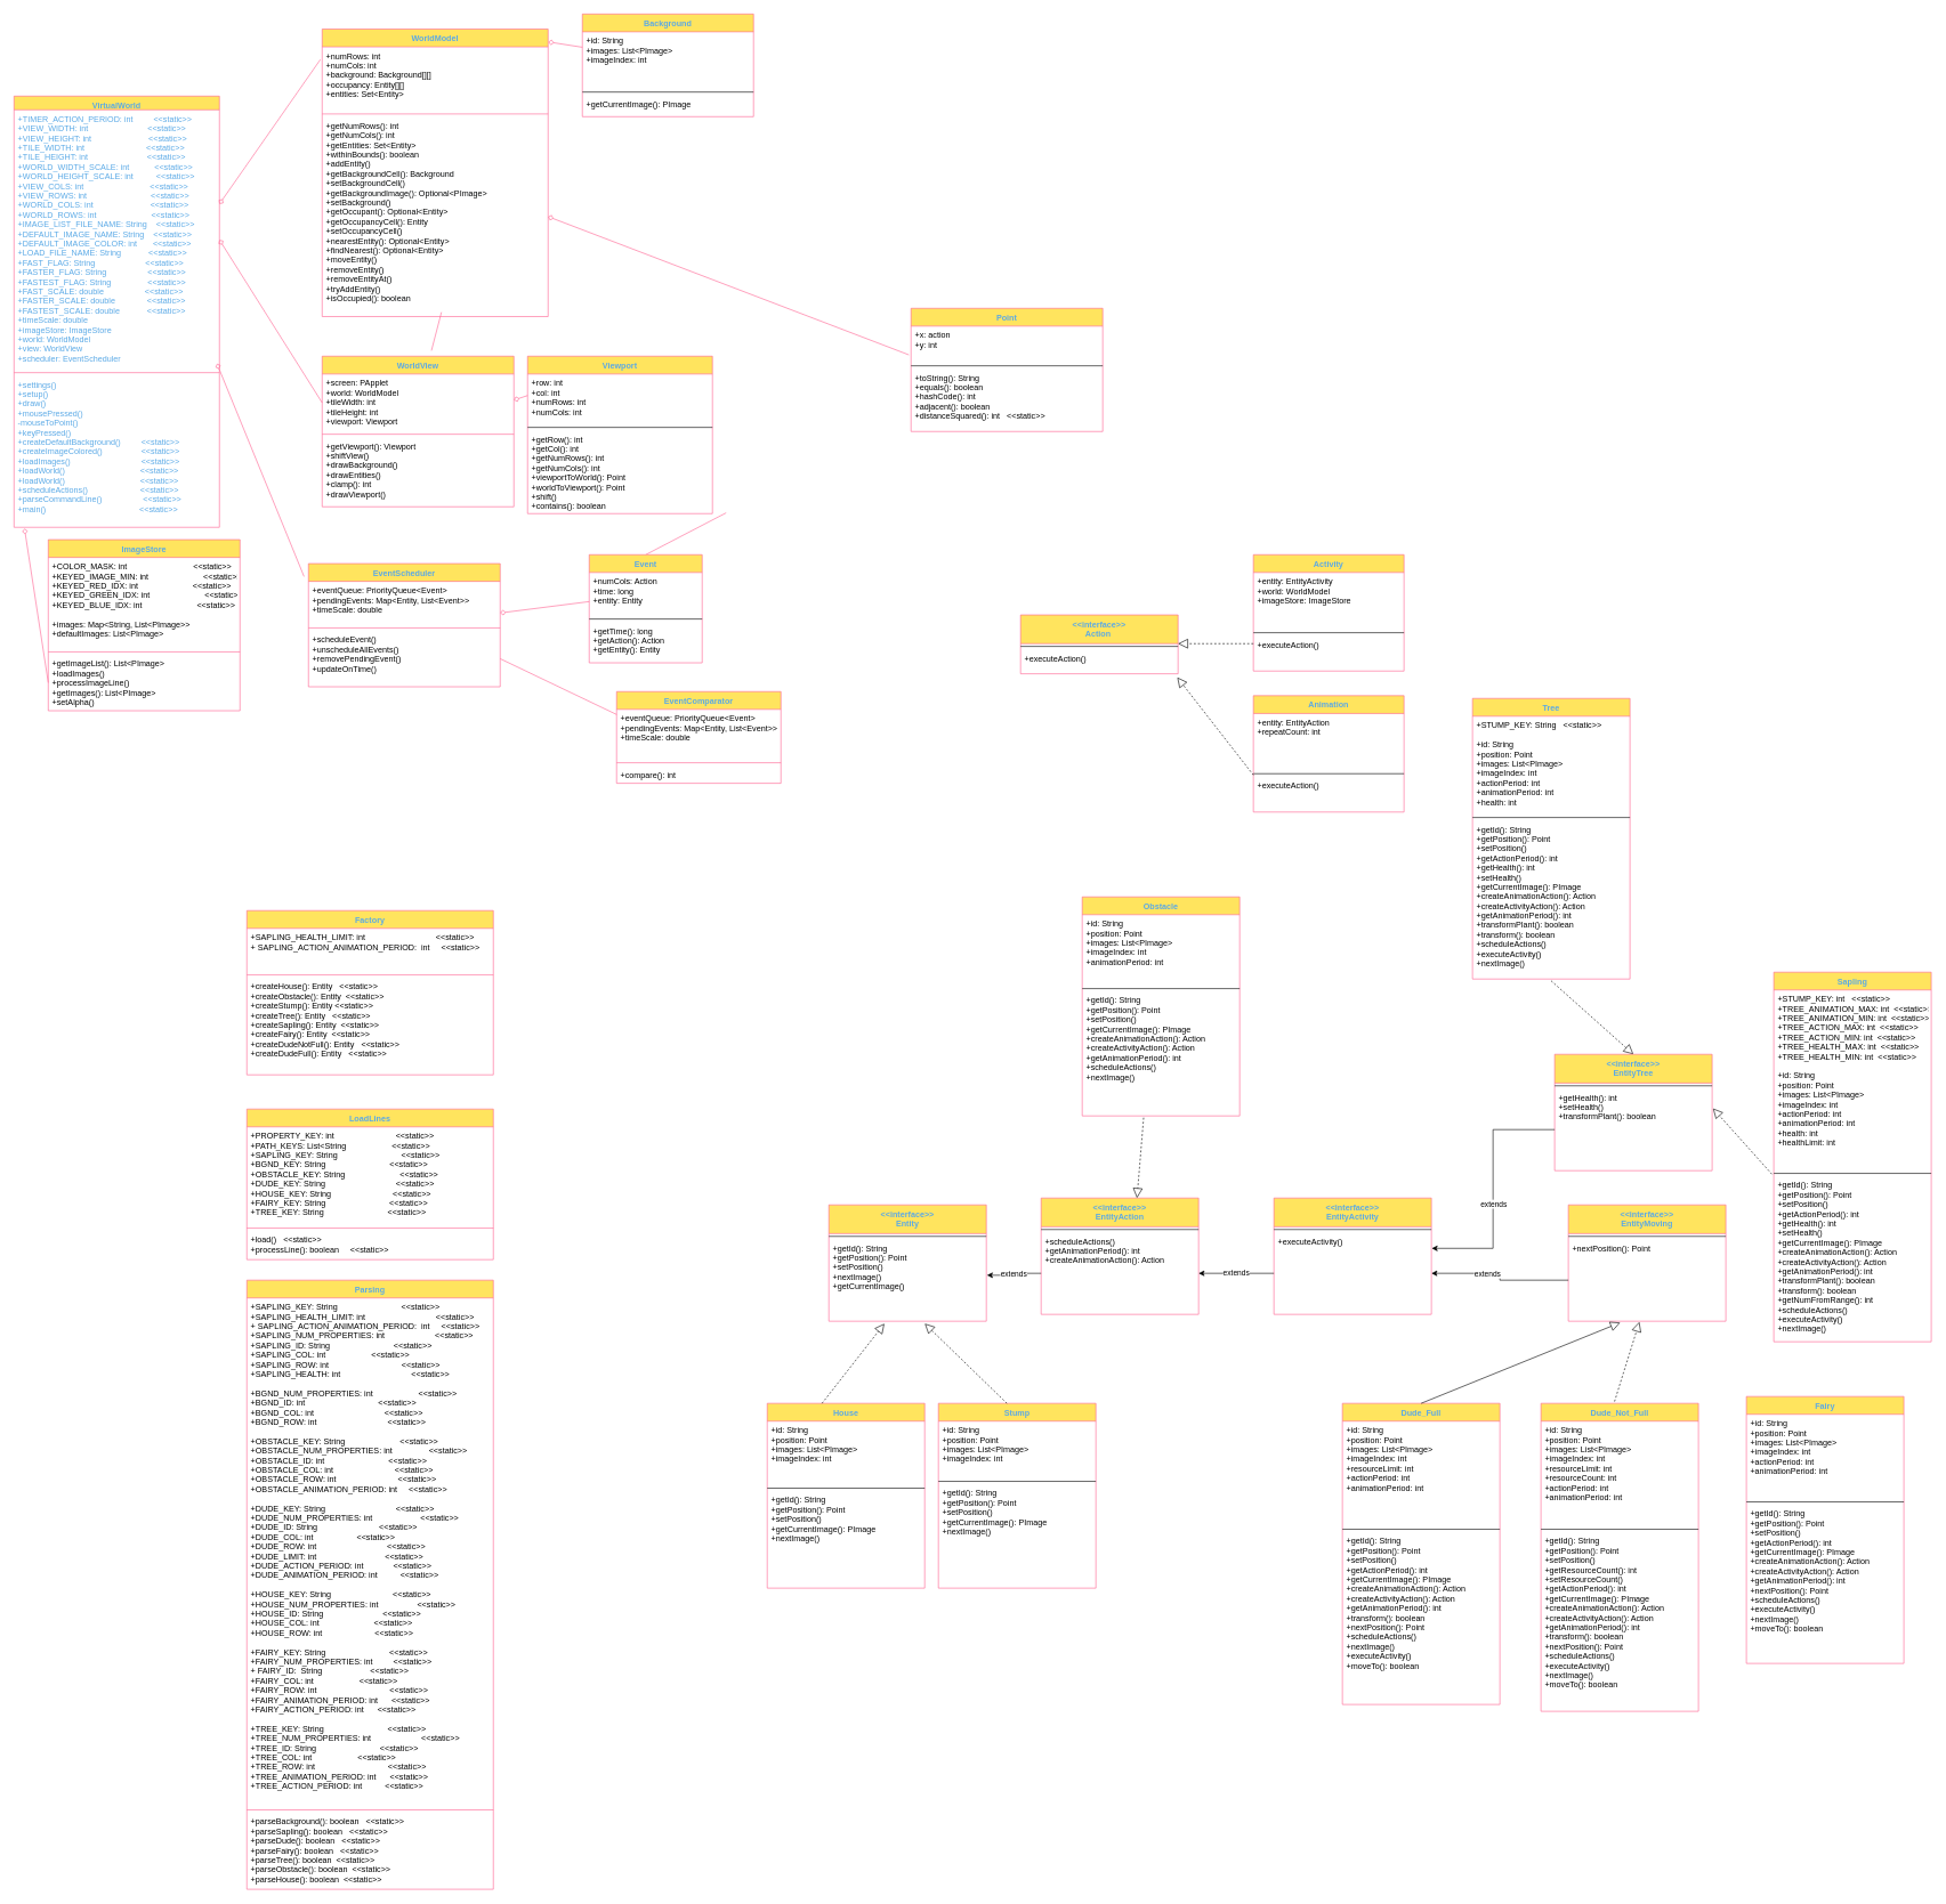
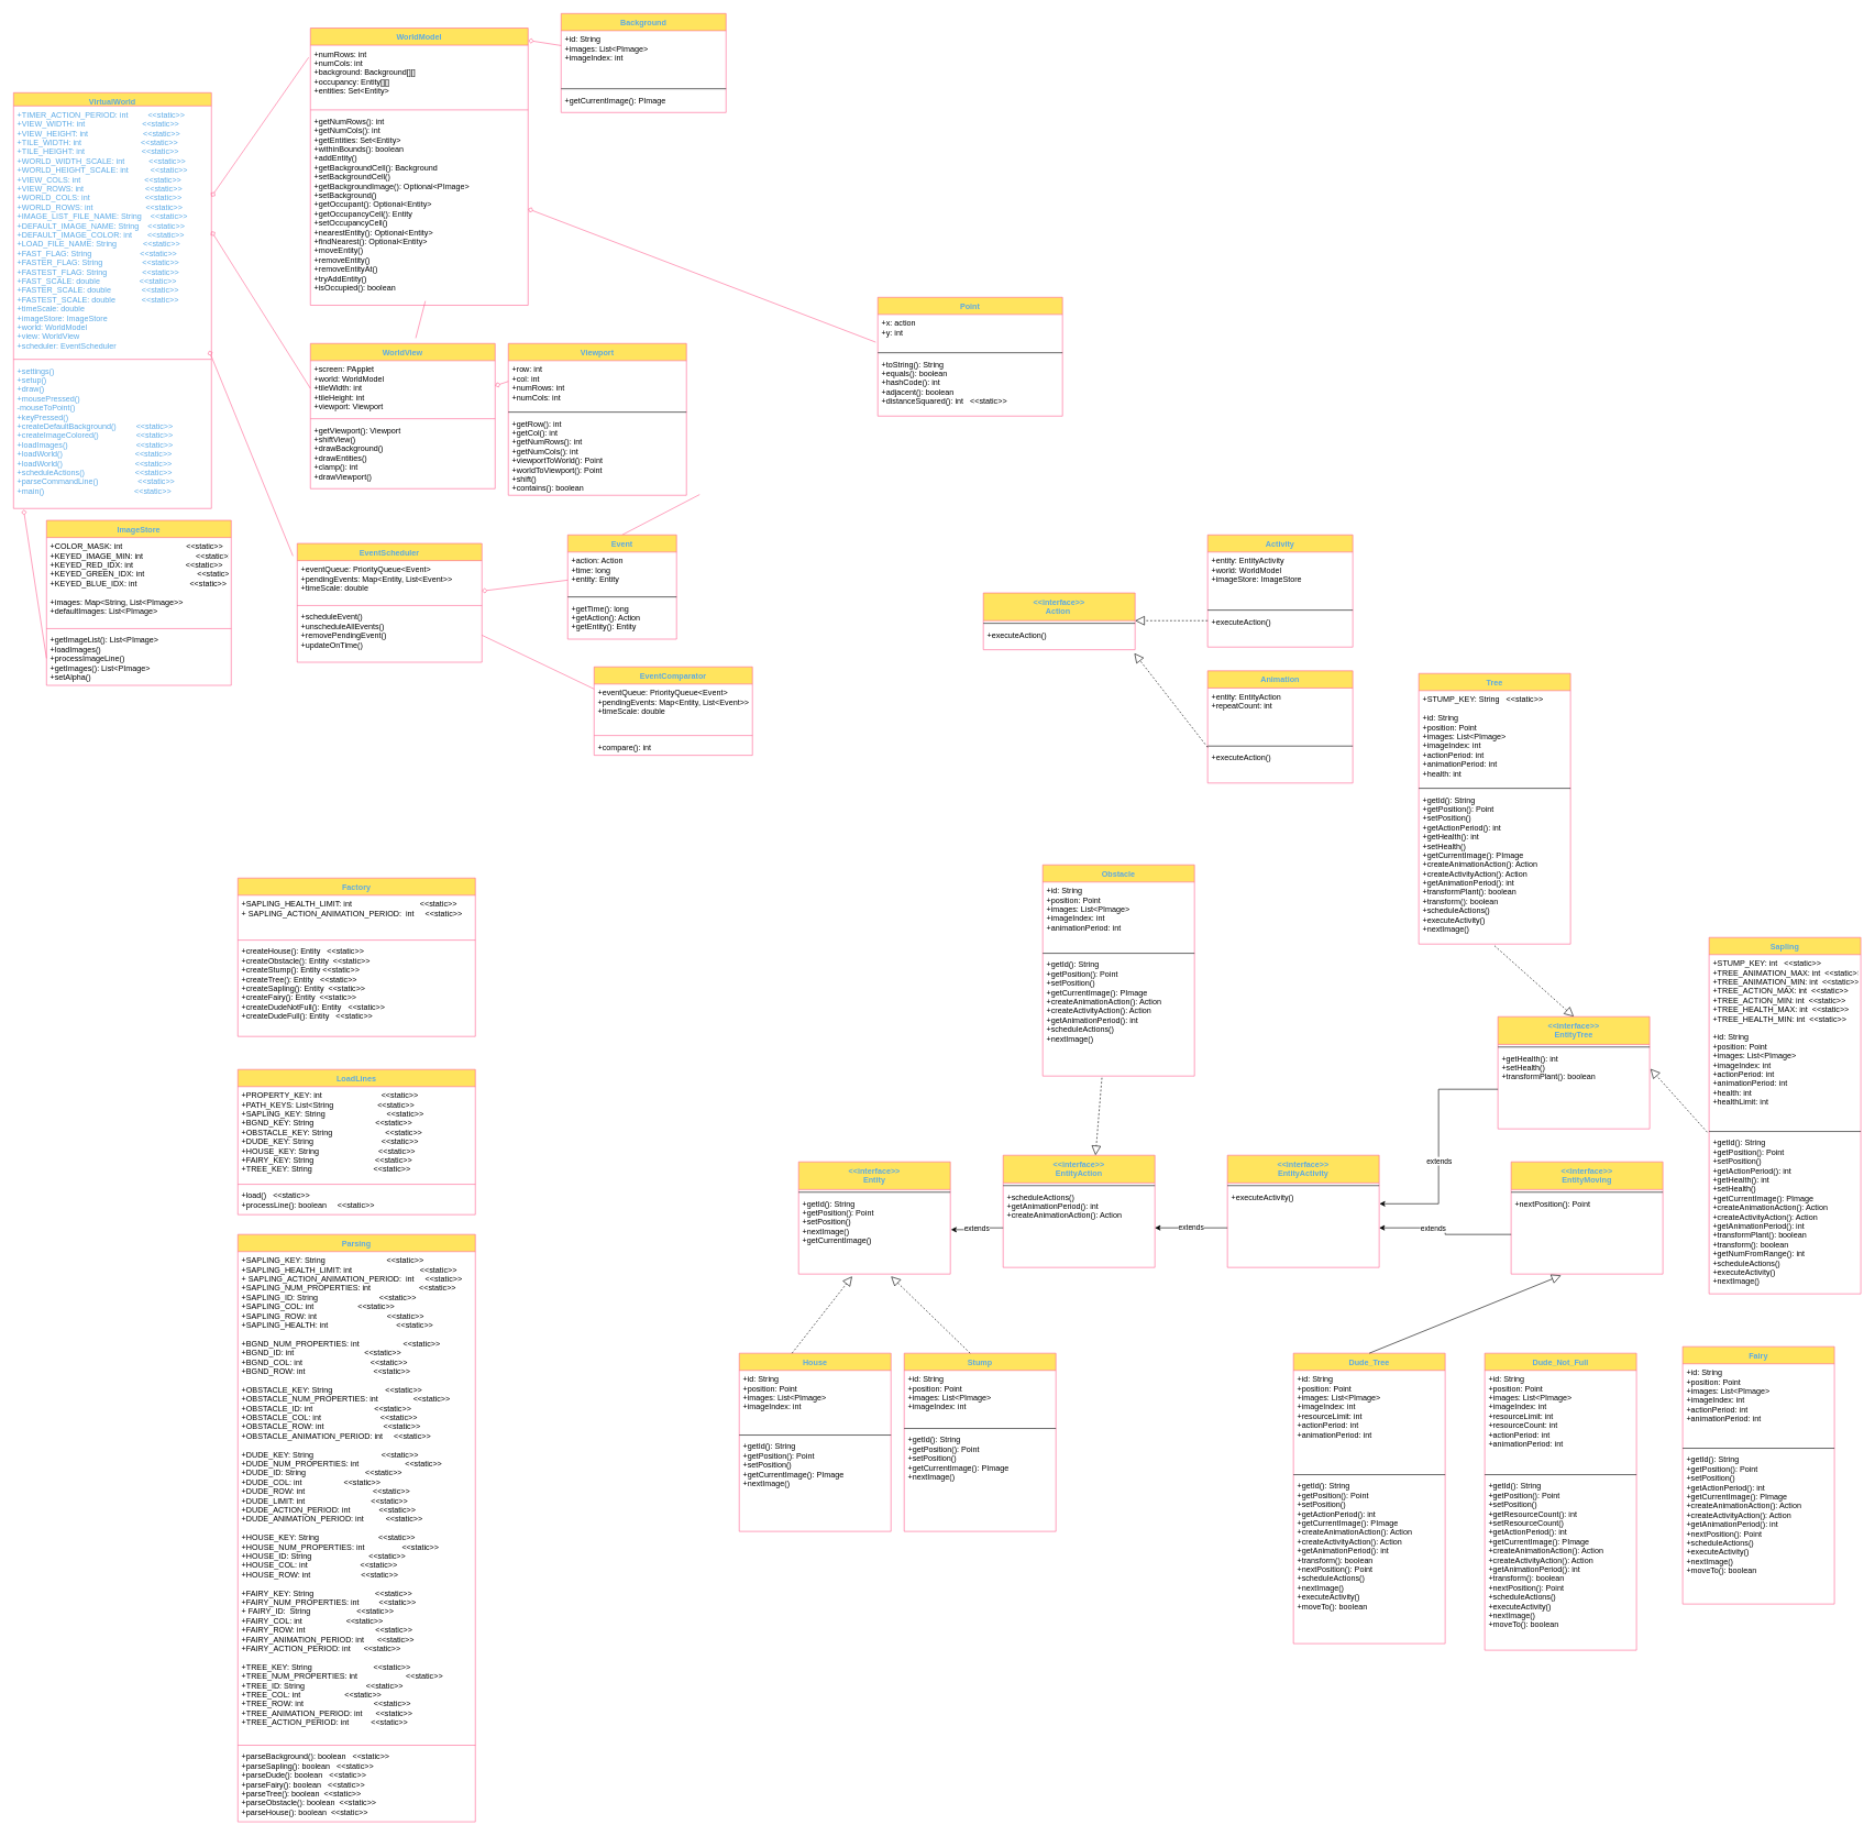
- <mxCell id="46" value="+numCols: Action&#10;+time: long&#10;+entity: Entity" style="text;strokeColor=none;fillColor=none;align=left;verticalAlign=top;spacingLeft=4;spacingRight=4;overflow=hidden;rotatable=0;points=[[0,0.5],[1,0.5]];portConstraint=eastwest;" parent="45" vertex="1"><mxGeometry y="26" width="165" height="64" as="geometry" /></mxCell>
+ <mxCell id="46" value="+action: Action&#10;+time: long&#10;+entity: Entity" style="text;strokeColor=none;fillColor=none;align=left;verticalAlign=top;spacingLeft=4;spacingRight=4;overflow=hidden;rotatable=0;points=[[0,0.5],[1,0.5]];portConstraint=eastwest;" parent="45" vertex="1"><mxGeometry y="26" width="165" height="64" as="geometry" /></mxCell>
- <mxCell id="119" value="" style="endArrow=block;dashed=1;endFill=0;endSize=12;html=1;rounded=0;exitX=0.467;exitY=-0.006;exitDx=0;exitDy=0;entryX=0.451;entryY=1.008;entryDx=0;entryDy=0;entryPerimeter=0;exitPerimeter=0;" parent="1" target="115" edge="1" source="72"><mxGeometry width="160" relative="1" as="geometry"><mxPoint x="2125" y="2040" as="sourcePoint" /><mxPoint x="2209.52" y="1932.04" as="targetPoint" /></mxGeometry></mxCell>
- <mxCell id="76" value="Dude_Full" style="swimlane;fontStyle=1;align=center;verticalAlign=top;childLayout=stackLayout;horizontal=1;startSize=26;horizontalStack=0;resizeParent=1;resizeParentMax=0;resizeLast=0;collapsible=1;marginBottom=0;hachureGap=4;pointerEvents=0;sketch=0;fontColor=#5AA9E6;strokeColor=#FF6392;fillColor=#FFE45E;" parent="1" vertex="1"><mxGeometry x="1960" y="2050" width="230" height="440" as="geometry" /></mxCell>
+ <mxCell id="76" value="Dude_Tree" style="swimlane;fontStyle=1;align=center;verticalAlign=top;childLayout=stackLayout;horizontal=1;startSize=26;horizontalStack=0;resizeParent=1;resizeParentMax=0;resizeLast=0;collapsible=1;marginBottom=0;hachureGap=4;pointerEvents=0;sketch=0;fontColor=#5AA9E6;strokeColor=#FF6392;fillColor=#FFE45E;" parent="1" vertex="1"><mxGeometry x="1960" y="2050" width="230" height="440" as="geometry" /></mxCell>
